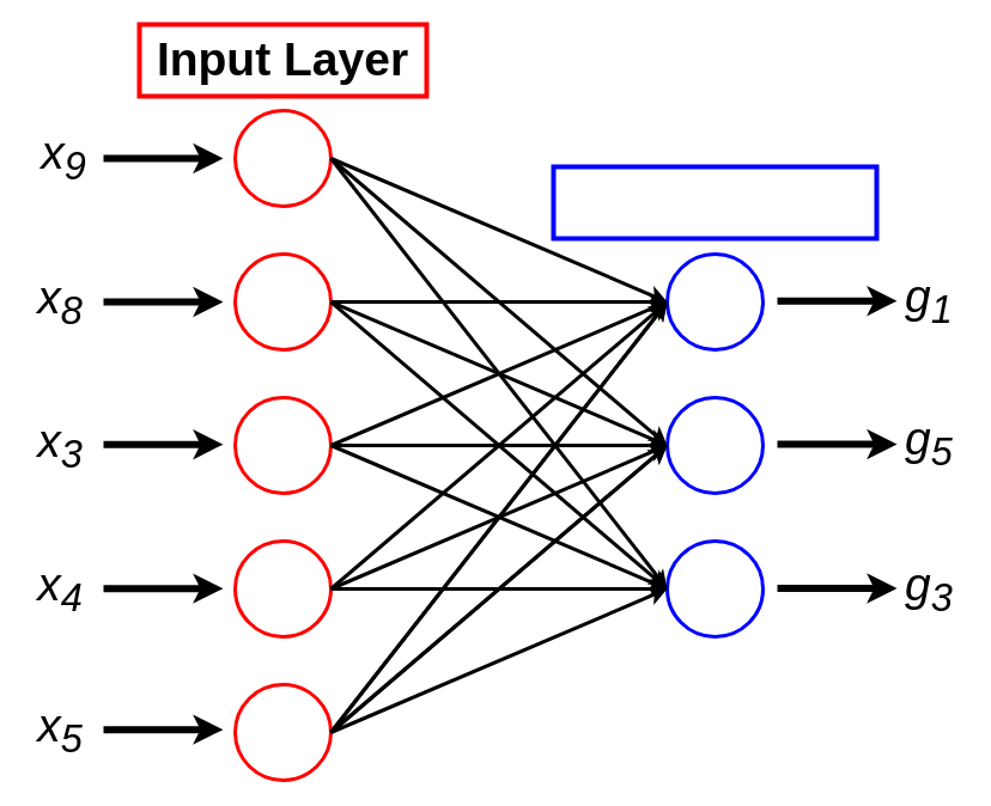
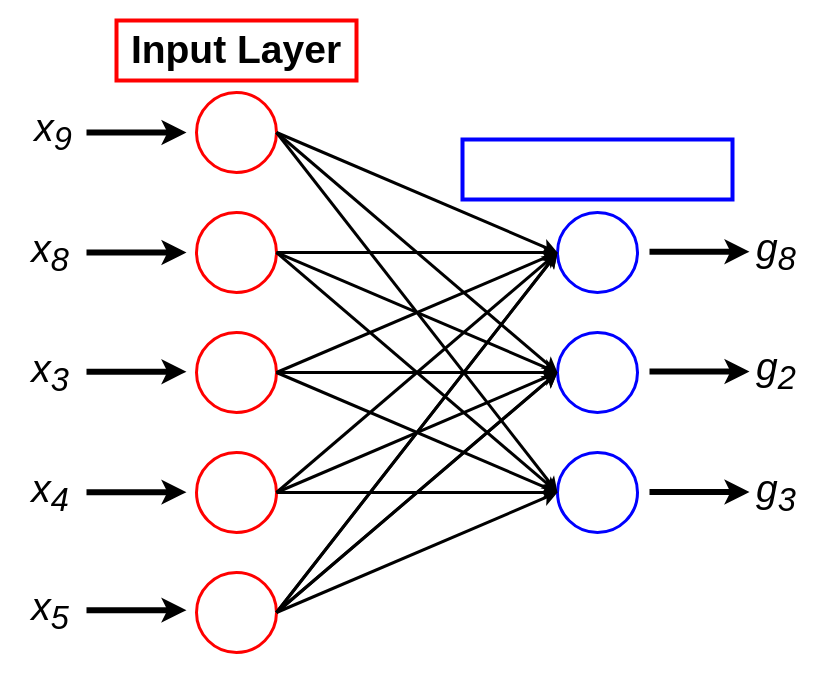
- <mxCell id="43" value="&lt;i style=&quot;font-size: 39px;&quot;&gt;g&lt;sub&gt;1&lt;/sub&gt;&lt;/i&gt;" style="text;html=1;strokeColor=none;fillColor=none;align=center;verticalAlign=middle;whiteSpace=wrap;rounded=0;" vertex="1" parent="1"><mxGeometry x="746" y="236" width="60" height="30" as="geometry" /></mxCell>
+ <mxCell id="43" value="&lt;i style=&quot;font-size: 39px;&quot;&gt;g&lt;sub&gt;8&lt;/sub&gt;&lt;/i&gt;" style="text;html=1;strokeColor=none;fillColor=none;align=center;verticalAlign=middle;whiteSpace=wrap;rounded=0;" vertex="1" parent="1"><mxGeometry x="746" y="236" width="60" height="30" as="geometry" /></mxCell>
- <mxCell id="44" value="&lt;i style=&quot;font-size: 39px;&quot;&gt;g&lt;sub&gt;5&lt;/sub&gt;&lt;/i&gt;" style="text;html=1;strokeColor=none;fillColor=none;align=center;verticalAlign=middle;whiteSpace=wrap;rounded=0;" vertex="1" parent="1"><mxGeometry x="746" y="355" width="60" height="30" as="geometry" /></mxCell>
+ <mxCell id="44" value="&lt;i style=&quot;font-size: 39px;&quot;&gt;g&lt;sub&gt;2&lt;/sub&gt;&lt;/i&gt;" style="text;html=1;strokeColor=none;fillColor=none;align=center;verticalAlign=middle;whiteSpace=wrap;rounded=0;" vertex="1" parent="1"><mxGeometry x="746" y="355" width="60" height="30" as="geometry" /></mxCell>
